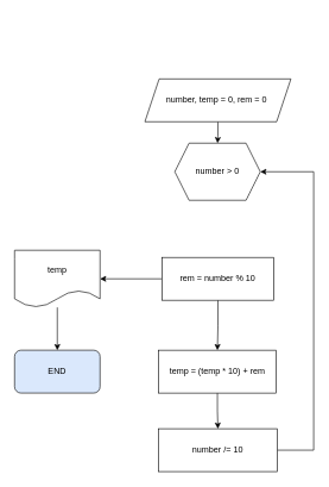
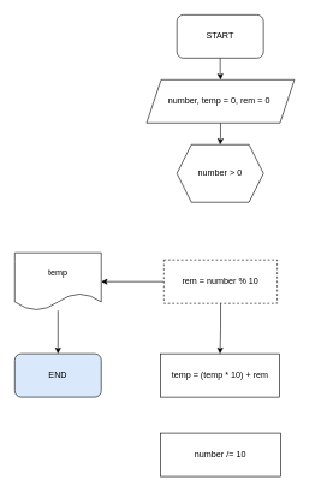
+ <mxCell id="3" value="START" style="rounded=1;whiteSpace=wrap;html=1;" parent="1" vertex="1"><mxGeometry x="245" y="20" width="120" height="60" as="geometry" /></mxCell>
+ <mxCell id="2" value="" style="edgeStyle=orthogonalEdgeStyle;rounded=0;orthogonalLoop=1;jettySize=auto;html=1;" parent="1" source="3" target="5" edge="1"><mxGeometry relative="1" as="geometry" /></mxCell>
- <mxCell id="12" style="edgeStyle=orthogonalEdgeStyle;rounded=0;orthogonalLoop=1;jettySize=auto;html=1;exitX=1;exitY=0.5;exitDx=0;exitDy=0;entryX=1;entryY=0.5;entryDx=0;entryDy=0;" edge="1" parent="1" source="13" target="6"><mxGeometry relative="1" as="geometry"><Array as="points"><mxPoint x="440" y="630" /><mxPoint x="440" y="240" /></Array></mxGeometry></mxCell>
- <mxCell id="9" value="rem = number % 10" style="rounded=0;whiteSpace=wrap;html=1;" parent="1" vertex="1"><mxGeometry x="226.88" y="360" width="157.25" height="60" as="geometry" /></mxCell>
+ <mxCell id="9" value="rem = number % 10" style="rounded=0;whiteSpace=wrap;html=1;dashed=1;" parent="1" vertex="1"><mxGeometry x="226.88" y="360" width="157.25" height="60" as="geometry" /></mxCell>
- <mxCell id="10" value="" style="edgeStyle=orthogonalEdgeStyle;rounded=0;orthogonalLoop=1;jettySize=auto;html=1;" parent="1" source="11" target="13" edge="1"><mxGeometry relative="1" as="geometry" /></mxCell>
